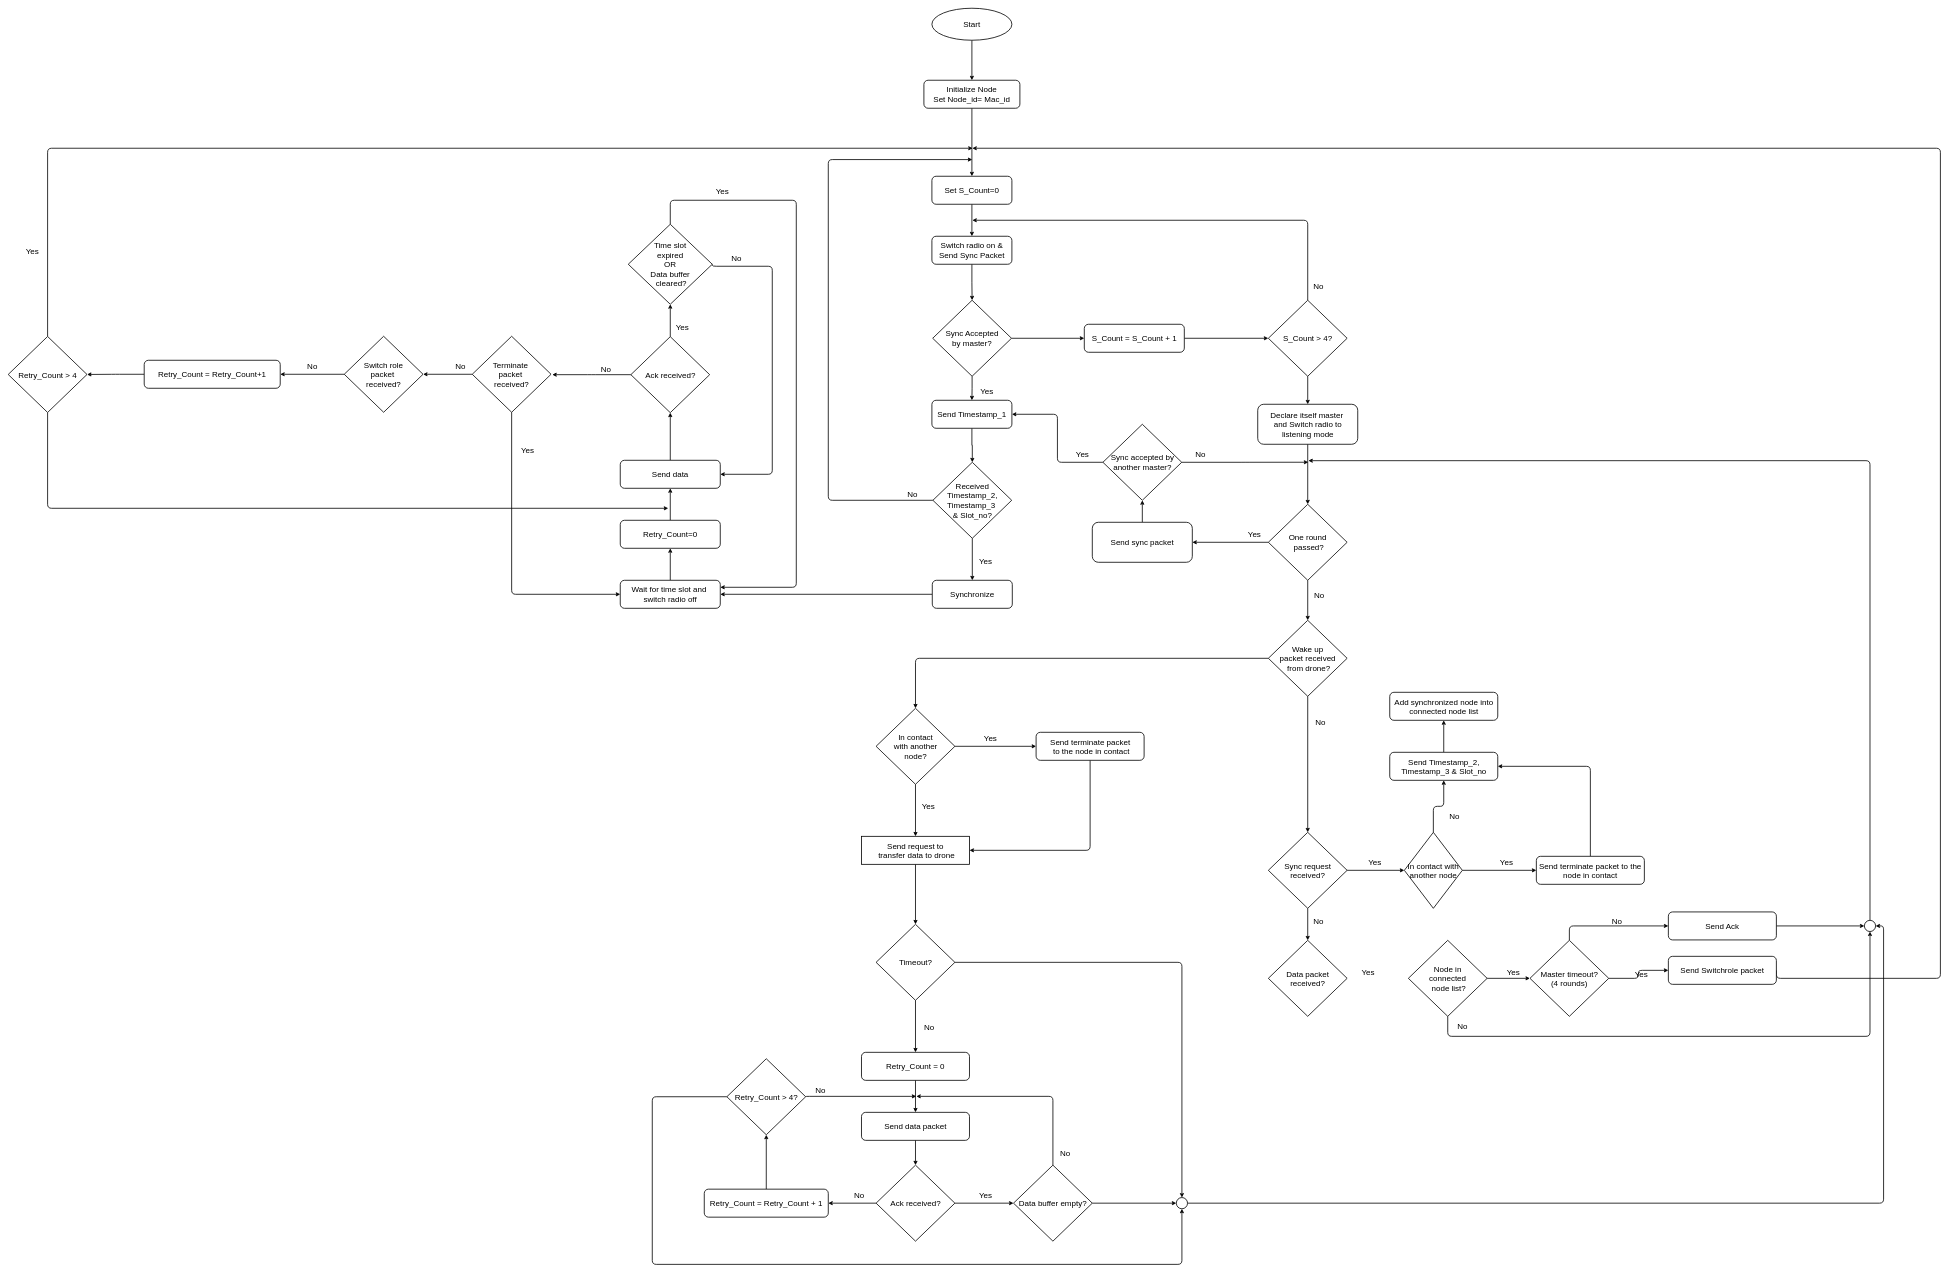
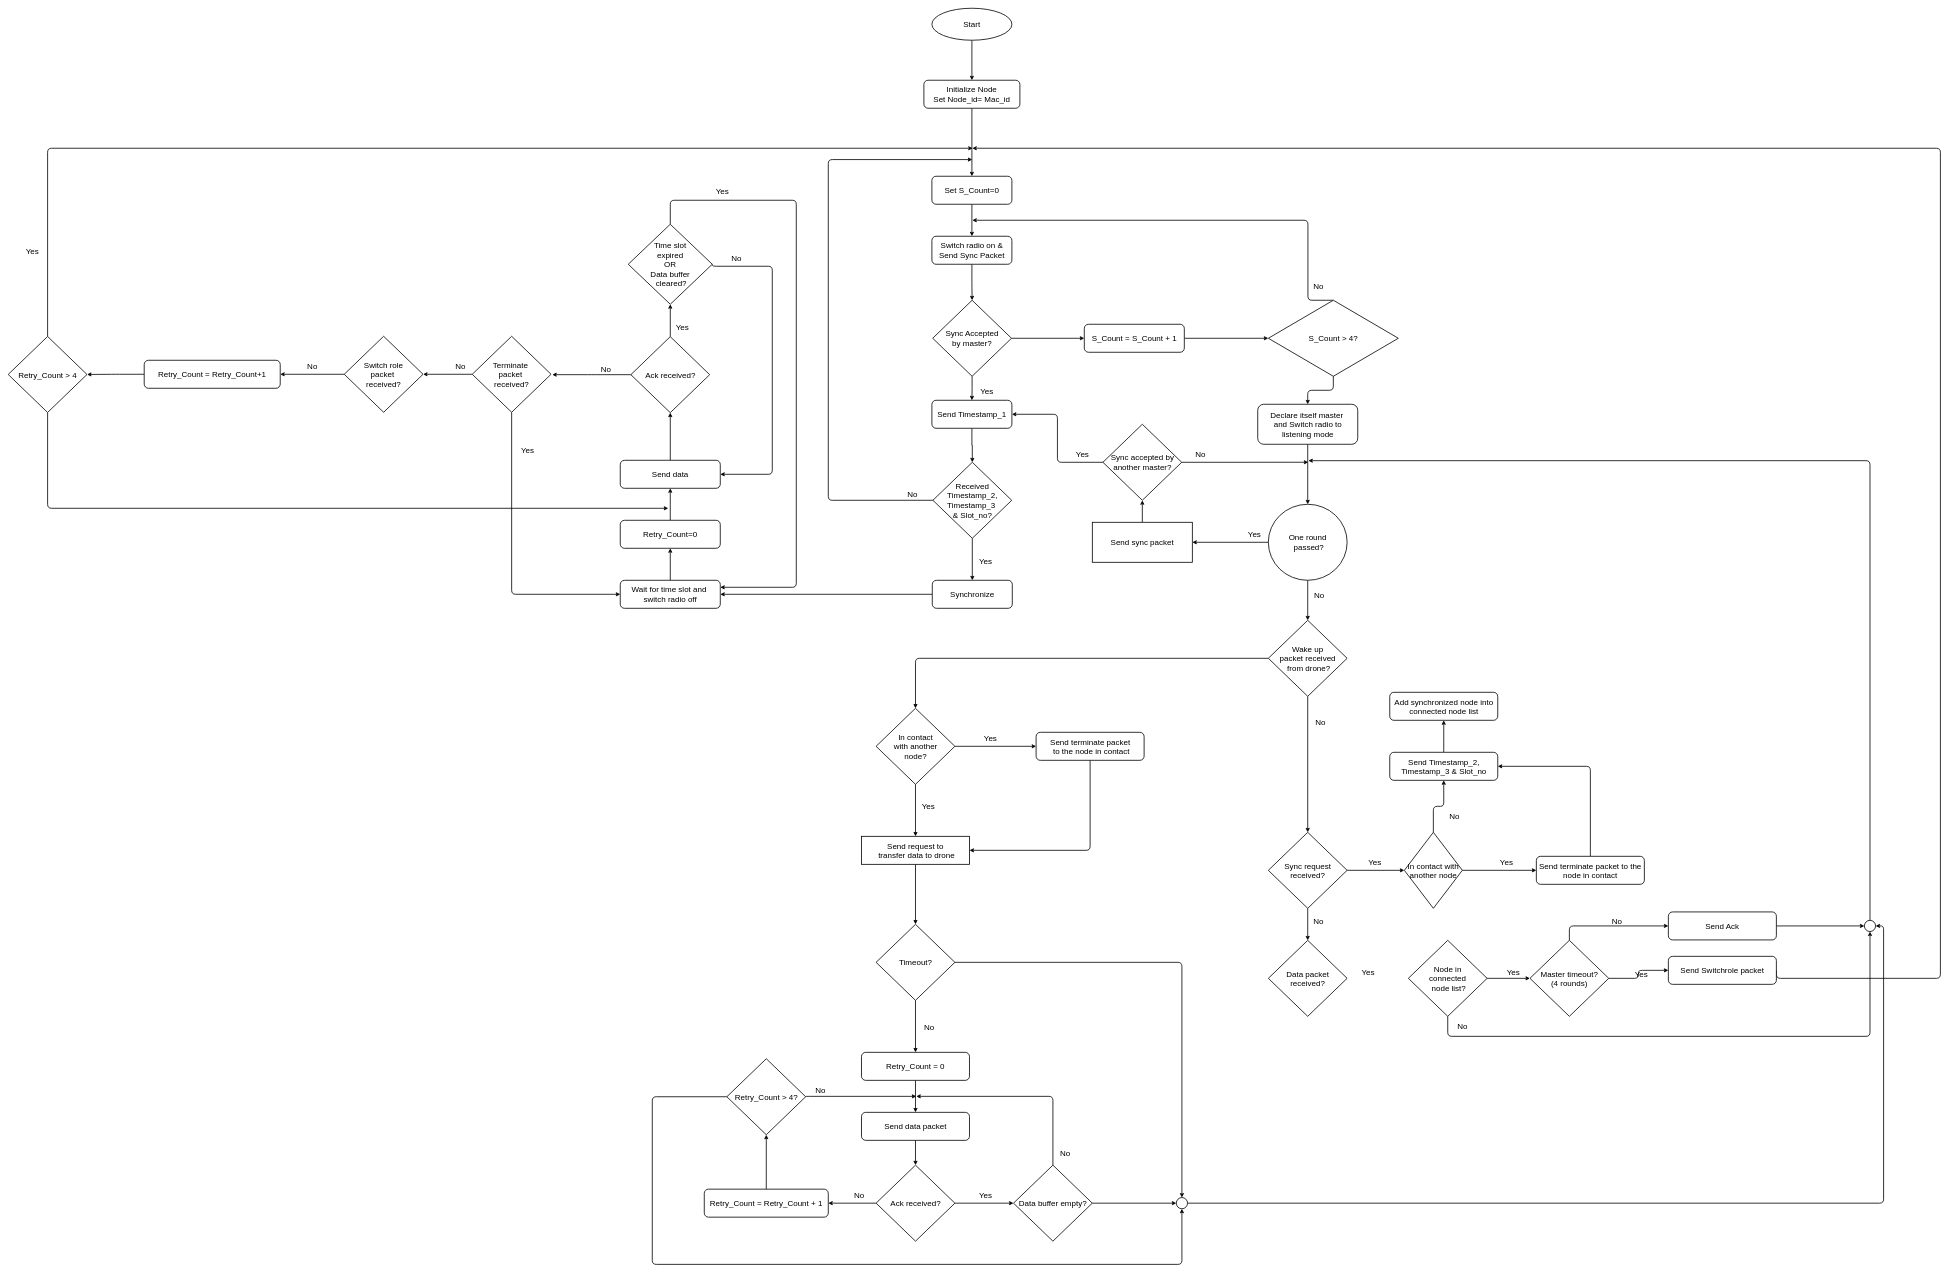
- <mxCell id="27" value="S_Count &amp;gt; 4?" style="rhombus;whiteSpace=wrap;html=1;strokeWidth=2;fontSize=20;" vertex="1" parent="1"><mxGeometry x="3170" y="750" width="197" height="190" as="geometry" /></mxCell>
+ <mxCell id="27" value="S_Count &amp;gt; 4?" style="rhombus;whiteSpace=wrap;html=1;strokeWidth=2;fontSize=20;" vertex="1" parent="1"><mxGeometry x="3170" y="750" width="325" height="190" as="geometry" /></mxCell>
- <mxCell id="68" value="Send sync packet" style="rounded=1;whiteSpace=wrap;html=1;strokeWidth=2;fontSize=20;" vertex="1" parent="1"><mxGeometry x="2730" y="1305" width="250" height="100" as="geometry" /></mxCell>
+ <mxCell id="68" value="Send sync packet" style="whiteSpace=wrap;html=1;strokeWidth=2;fontSize=20;rounded=0;" vertex="1" parent="1"><mxGeometry x="2730" y="1305" width="250" height="100" as="geometry" /></mxCell>
- <mxCell id="62" value="One round&lt;br&gt;&amp;nbsp;passed?" style="rhombus;whiteSpace=wrap;html=1;strokeWidth=2;fontSize=20;" vertex="1" parent="1"><mxGeometry x="3170" y="1260" width="197" height="190" as="geometry" /></mxCell>
+ <mxCell id="62" value="One round&lt;br&gt;&amp;nbsp;passed?" style="ellipse;whiteSpace=wrap;html=1;strokeWidth=2;fontSize=20;" vertex="1" parent="1"><mxGeometry x="3170" y="1260" width="197" height="190" as="geometry" /></mxCell>
